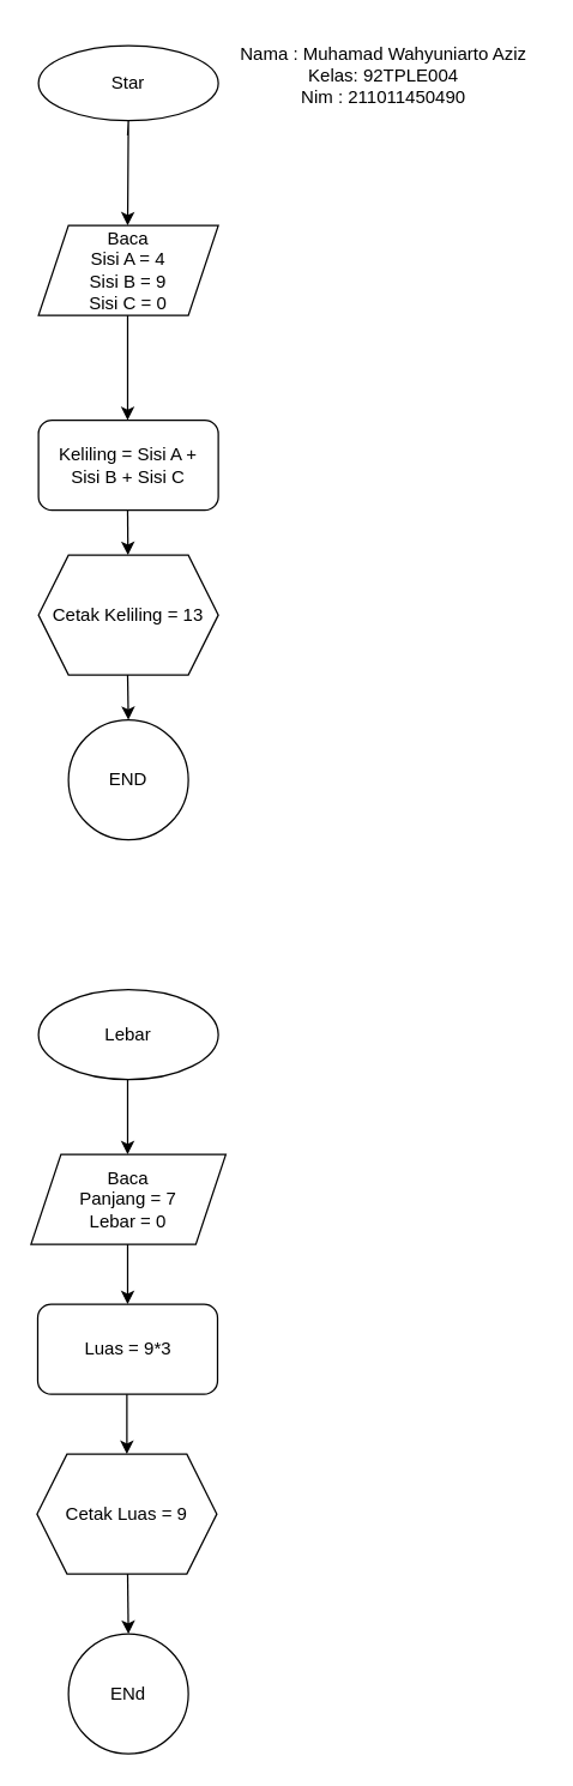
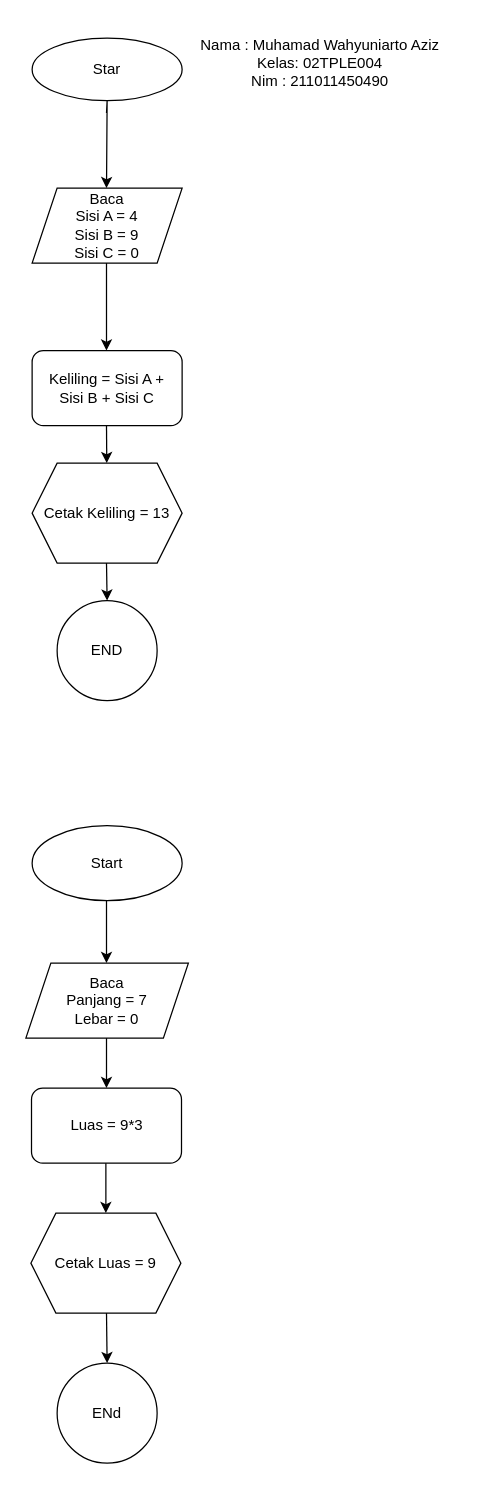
- <mxCell id="20" value="&lt;div&gt;Nama : Muhamad Wahyuniarto Aziz&lt;/div&gt;&lt;div&gt;Kelas: 92TPLE004&lt;/div&gt;&lt;div&gt;Nim : 211011450490&lt;br&gt;&lt;/div&gt;" style="text;html=1;align=center;verticalAlign=middle;resizable=0;points=[];autosize=1;strokeColor=none;fillColor=none;" vertex="1" parent="1"><mxGeometry x="150" width="210" height="60" as="geometry" y="20" /></mxCell>
+ <mxCell id="20" value="&lt;div&gt;Nama : Muhamad Wahyuniarto Aziz&lt;/div&gt;&lt;div&gt;Kelas: 02TPLE004&lt;/div&gt;&lt;div&gt;Nim : 211011450490&lt;br&gt;&lt;/div&gt;" style="text;html=1;align=center;verticalAlign=middle;resizable=0;points=[];autosize=1;strokeColor=none;fillColor=none;" vertex="1" parent="1"><mxGeometry x="150" width="210" height="60" as="geometry" y="20" /></mxCell>
- <mxCell id="11" value="Lebar" style="ellipse;whiteSpace=wrap;html=1;" vertex="1" parent="1"><mxGeometry x="25" y="660" width="120" height="60" as="geometry" /></mxCell>
+ <mxCell id="11" value="Start" style="ellipse;whiteSpace=wrap;html=1;" vertex="1" parent="1"><mxGeometry x="25" y="660" width="120" height="60" as="geometry" /></mxCell>
